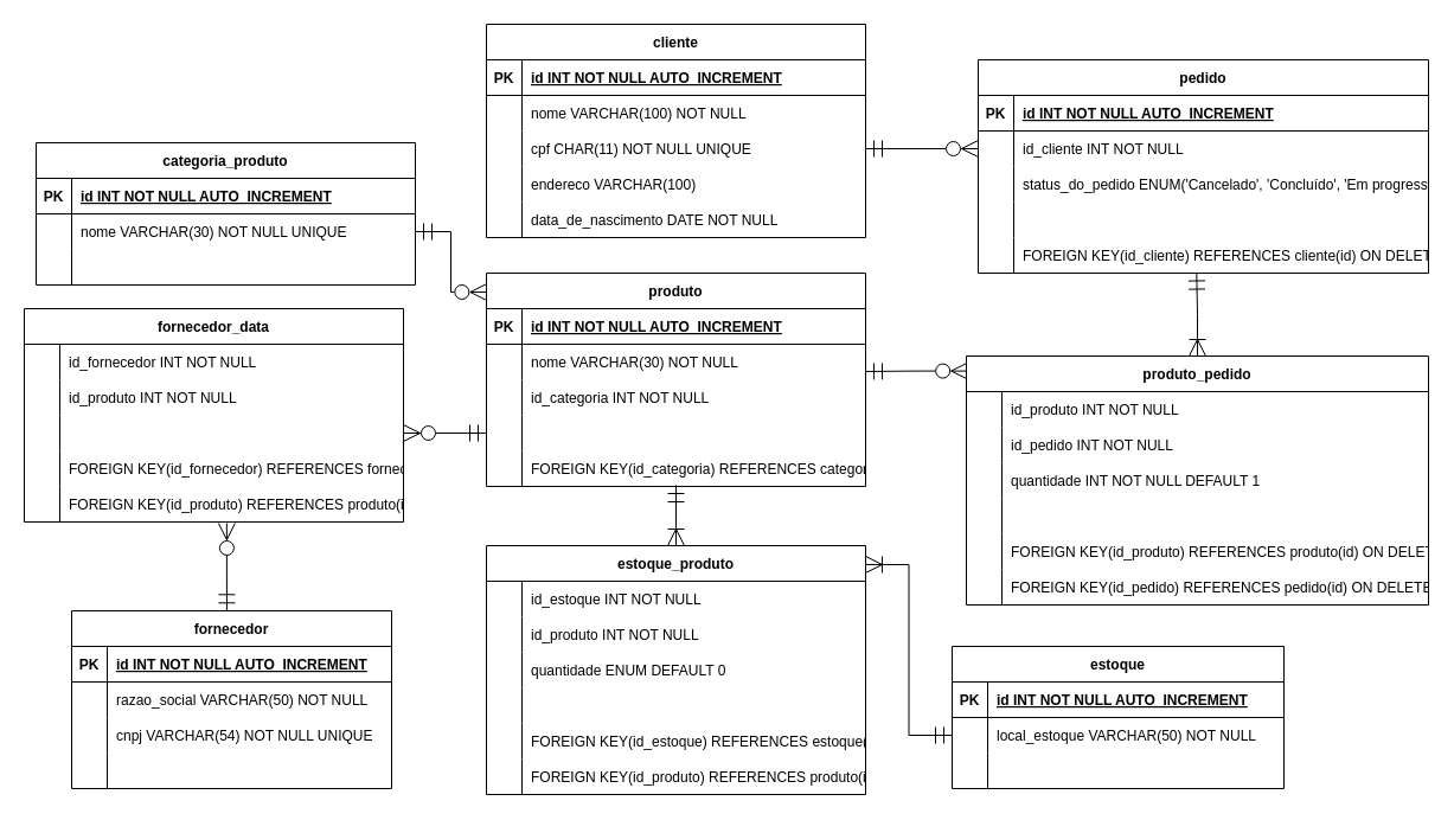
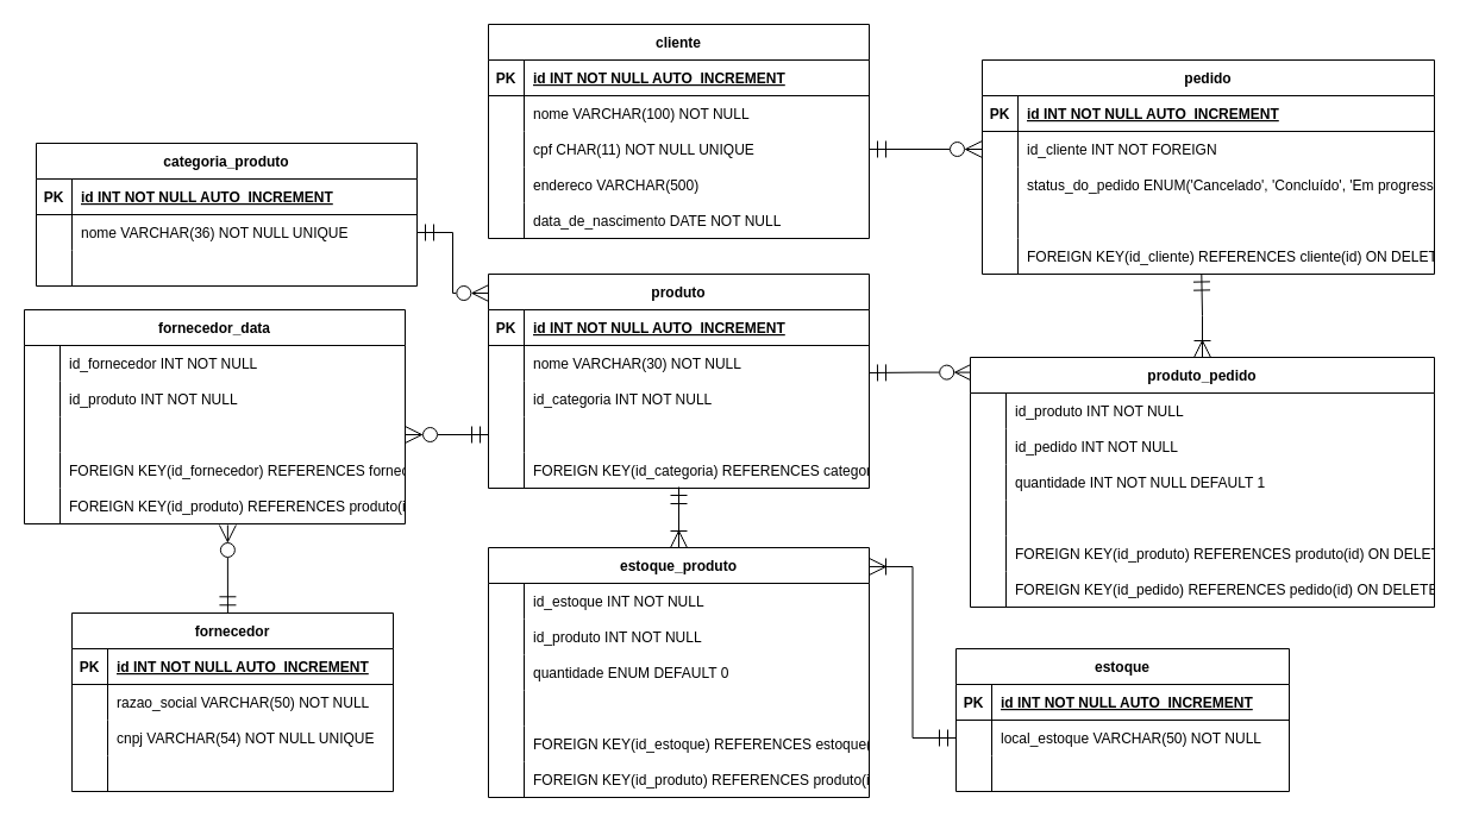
- <mxCell id="108" value="id_cliente INT NOT NULL" style="shape=partialRectangle;overflow=hidden;connectable=0;fillColor=none;align=left;strokeColor=inherit;top=0;left=0;bottom=0;right=0;spacingLeft=6;" vertex="1" parent="106"><mxGeometry x="30" width="350" height="30" as="geometry"><mxRectangle width="350" height="30" as="alternateBounds" /></mxGeometry></mxCell>
+ <mxCell id="108" value="id_cliente INT NOT FOREIGN" style="shape=partialRectangle;overflow=hidden;connectable=0;fillColor=none;align=left;strokeColor=inherit;top=0;left=0;bottom=0;right=0;spacingLeft=6;" vertex="1" parent="106"><mxGeometry x="30" width="350" height="30" as="geometry"><mxRectangle width="350" height="30" as="alternateBounds" /></mxGeometry></mxCell>
- <mxCell id="98" value="endereco VARCHAR(100)" style="shape=partialRectangle;overflow=hidden;connectable=0;fillColor=none;align=left;strokeColor=inherit;top=0;left=0;bottom=0;right=0;spacingLeft=6;" vertex="1" parent="96"><mxGeometry x="30" width="290" height="30" as="geometry"><mxRectangle width="290" height="30" as="alternateBounds" /></mxGeometry></mxCell>
+ <mxCell id="98" value="endereco VARCHAR(500)" style="shape=partialRectangle;overflow=hidden;connectable=0;fillColor=none;align=left;strokeColor=inherit;top=0;left=0;bottom=0;right=0;spacingLeft=6;" vertex="1" parent="96"><mxGeometry x="30" width="290" height="30" as="geometry"><mxRectangle width="290" height="30" as="alternateBounds" /></mxGeometry></mxCell>
- <mxCell id="8" value="nome VARCHAR(30) NOT NULL UNIQUE" style="shape=partialRectangle;overflow=hidden;connectable=0;fillColor=none;align=left;strokeColor=inherit;top=0;left=0;bottom=0;right=0;spacingLeft=6;" vertex="1" parent="6"><mxGeometry x="30" width="290" height="30" as="geometry"><mxRectangle width="290" height="30" as="alternateBounds" /></mxGeometry></mxCell>
+ <mxCell id="8" value="nome VARCHAR(36) NOT NULL UNIQUE" style="shape=partialRectangle;overflow=hidden;connectable=0;fillColor=none;align=left;strokeColor=inherit;top=0;left=0;bottom=0;right=0;spacingLeft=6;" vertex="1" parent="6"><mxGeometry x="30" width="290" height="30" as="geometry"><mxRectangle width="290" height="30" as="alternateBounds" /></mxGeometry></mxCell>
